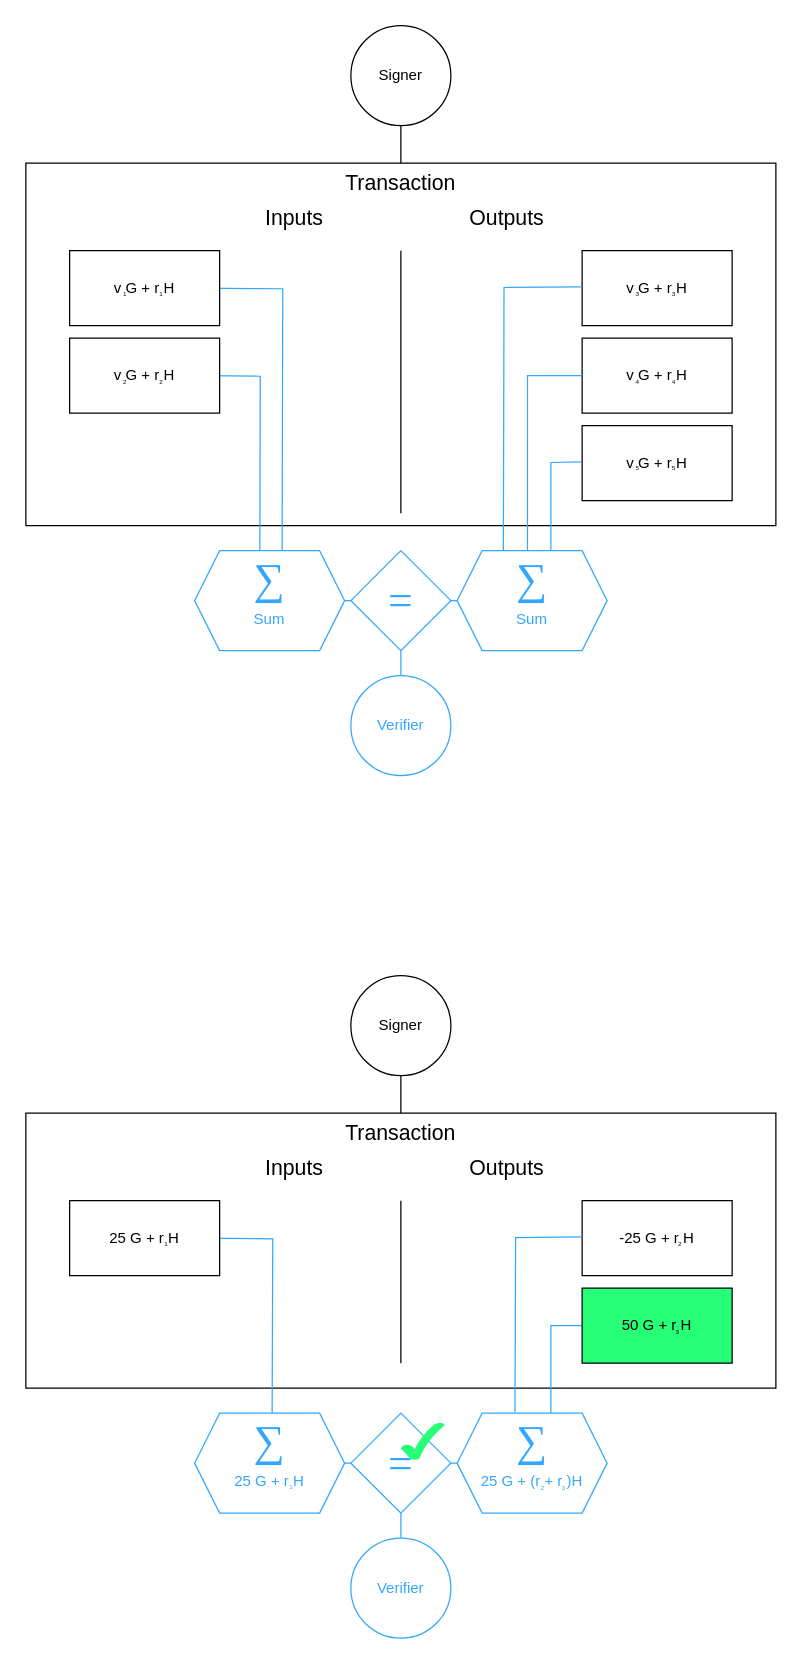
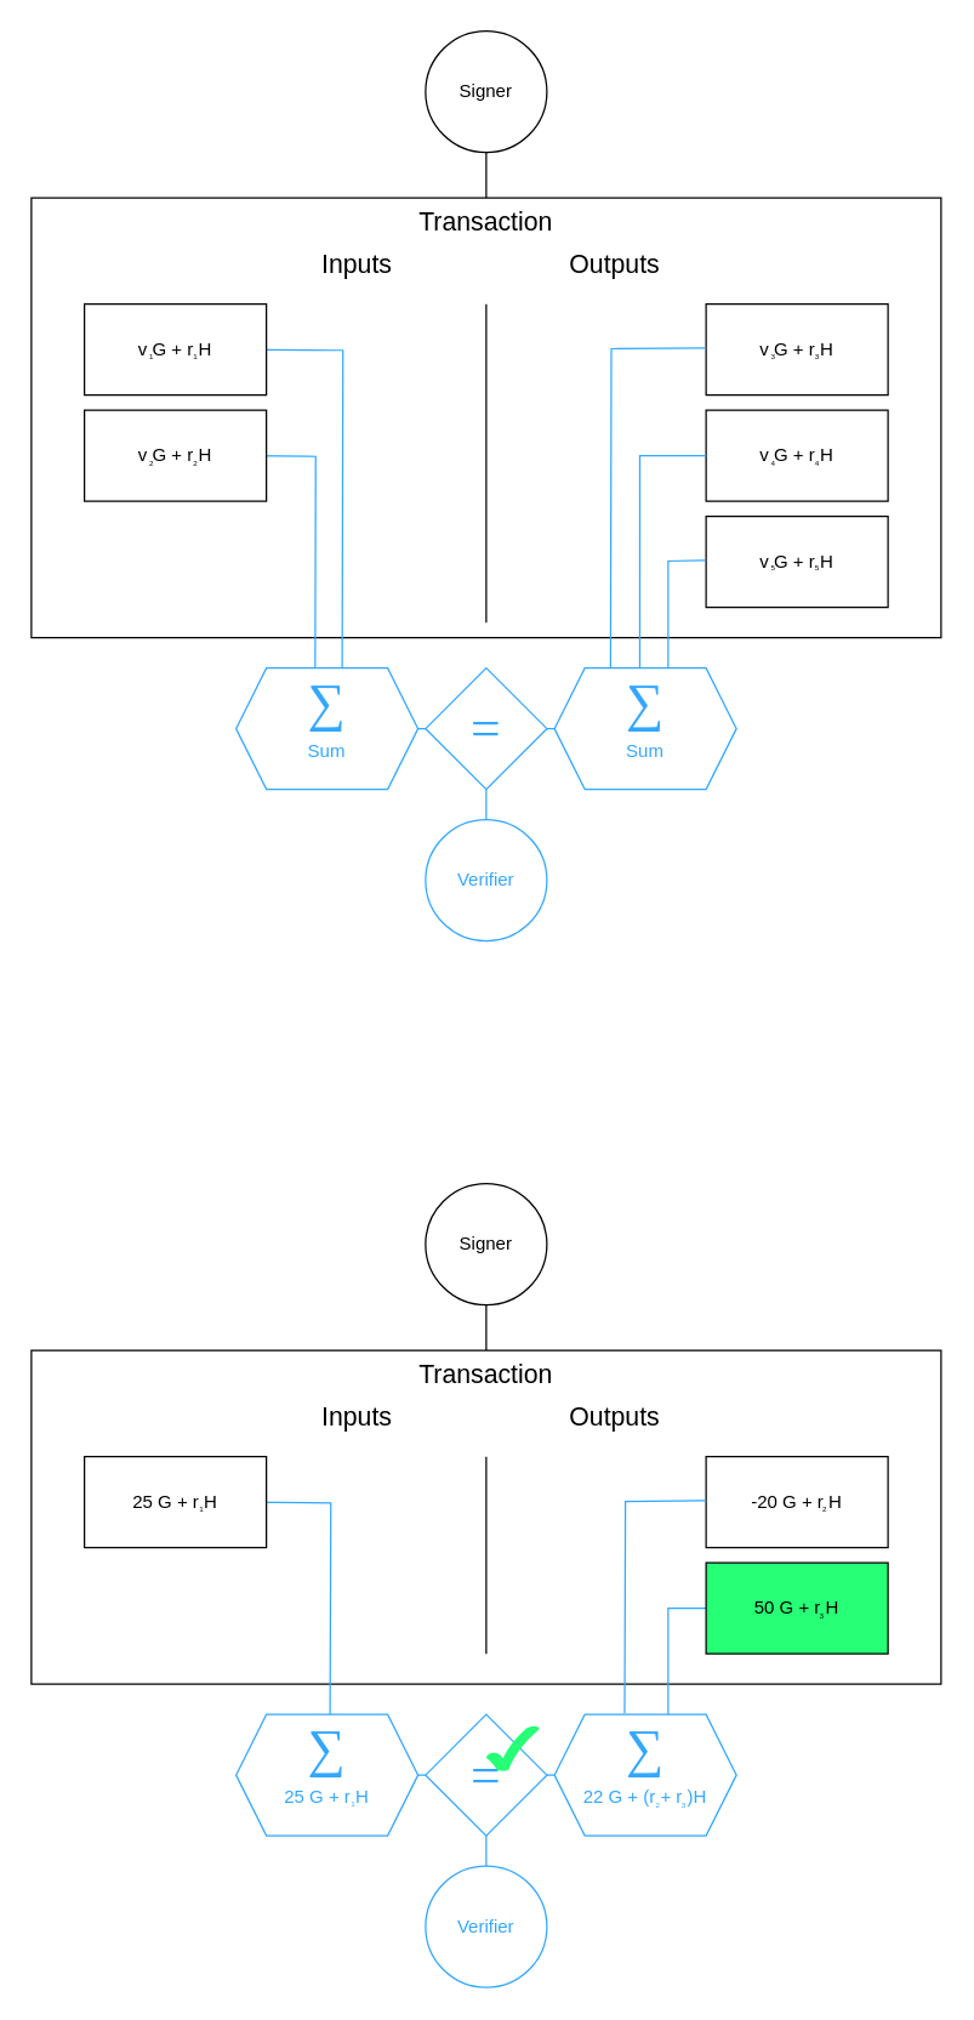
- <mxCell id="46" value="-25 G + r H" style="rounded=0;whiteSpace=wrap;html=1;" parent="1" vertex="1"><mxGeometry x="465" y="960" width="120" height="60" as="geometry" /></mxCell>
+ <mxCell id="46" value="-20 G + r H" style="rounded=0;whiteSpace=wrap;html=1;" parent="1" vertex="1"><mxGeometry x="465" y="960" width="120" height="60" as="geometry" /></mxCell>
- <mxCell id="53" value="&lt;br&gt;&lt;br&gt;25 G + (r + r )H" style="shape=hexagon;perimeter=hexagonPerimeter2;whiteSpace=wrap;html=1;fixedSize=1;fontColor=#33A7FF;strokeColor=#33A7FF;" parent="1" vertex="1"><mxGeometry x="365" y="1130" width="120" height="80" as="geometry" /></mxCell>
+ <mxCell id="53" value="&lt;br&gt;&lt;br&gt;22 G + (r + r )H" style="shape=hexagon;perimeter=hexagonPerimeter2;whiteSpace=wrap;html=1;fixedSize=1;fontColor=#33A7FF;strokeColor=#33A7FF;" parent="1" vertex="1"><mxGeometry x="365" y="1130" width="120" height="80" as="geometry" /></mxCell>
